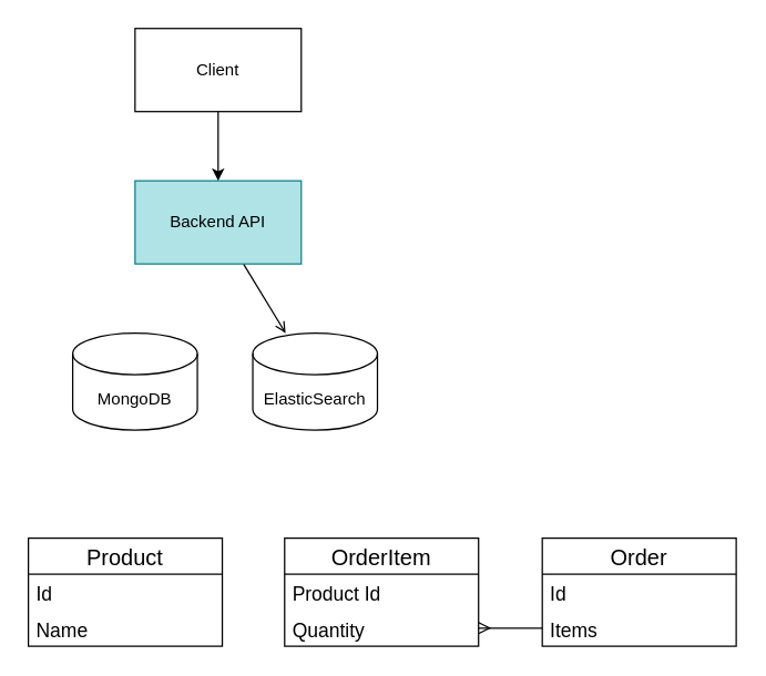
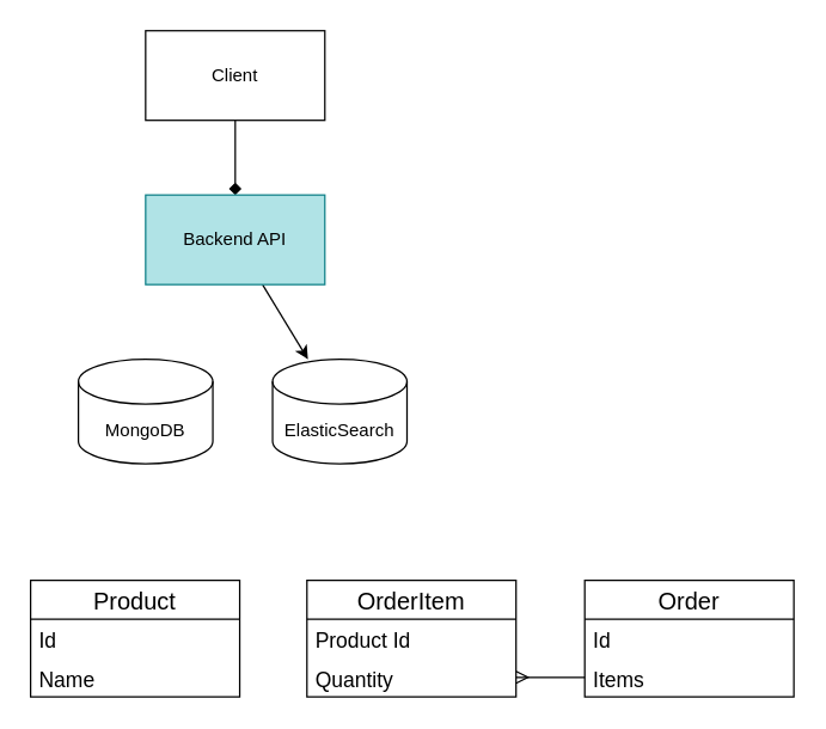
- <mxCell id="2" style="edgeStyle=orthogonalEdgeStyle;rounded=1;orthogonalLoop=1;jettySize=auto;html=1;" parent="1" source="3" target="5" edge="1"><mxGeometry relative="1" as="geometry" /></mxCell>
+ <mxCell id="2" style="edgeStyle=orthogonalEdgeStyle;rounded=1;orthogonalLoop=1;jettySize=auto;html=1;endArrow=diamond;" parent="1" source="3" target="5" edge="1"><mxGeometry relative="1" as="geometry" /></mxCell>
- <mxCell id="4" style="rounded=0;orthogonalLoop=1;jettySize=auto;html=1;endArrow=open;" parent="1" source="5" target="7" edge="1"><mxGeometry relative="1" as="geometry" /></mxCell>
+ <mxCell id="4" style="rounded=0;orthogonalLoop=1;jettySize=auto;html=1;" parent="1" source="5" target="7" edge="1"><mxGeometry relative="1" as="geometry" /></mxCell>
